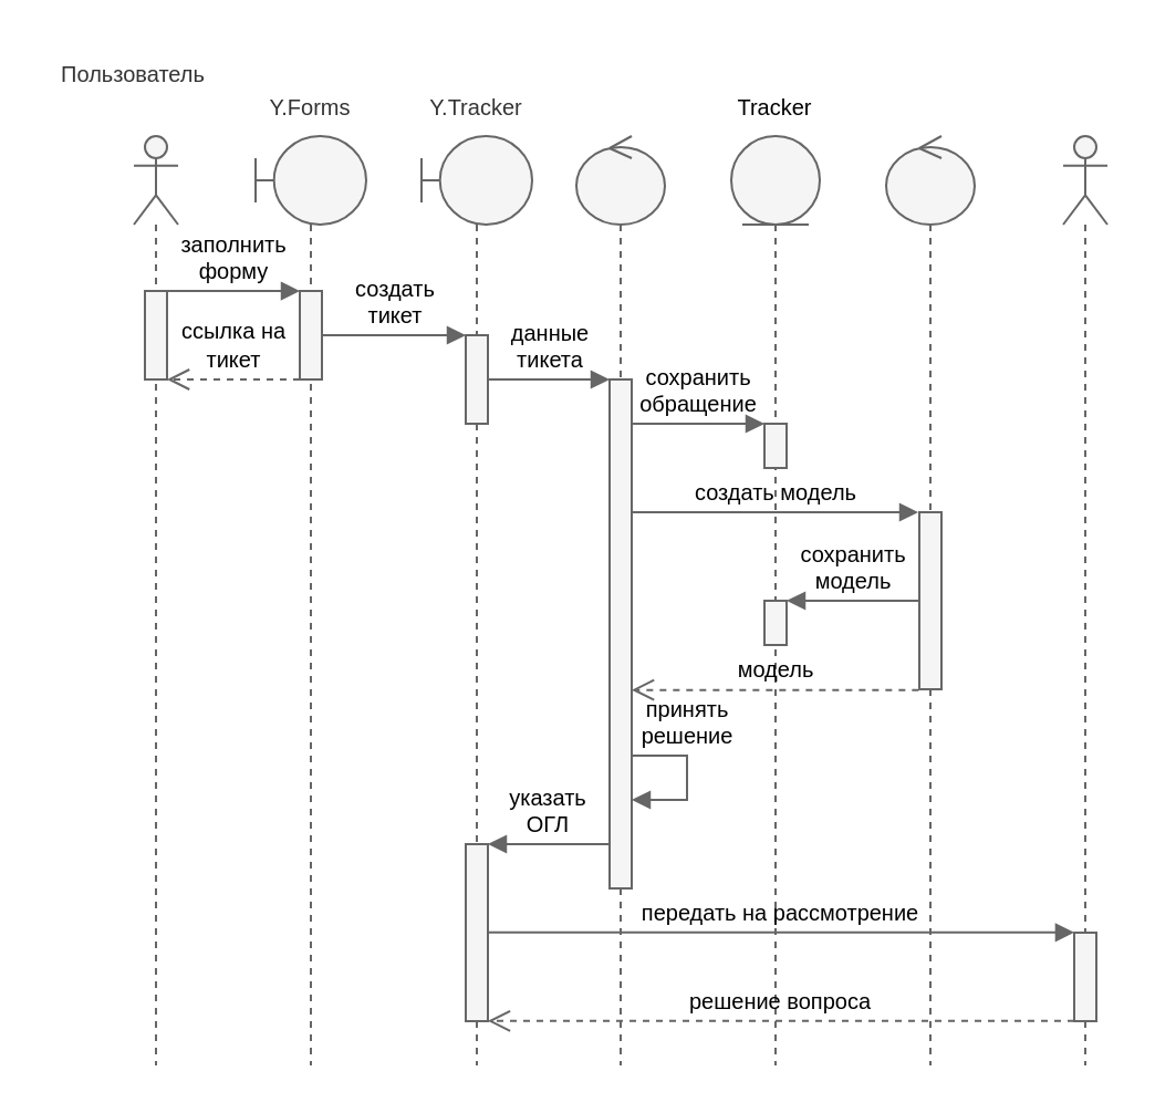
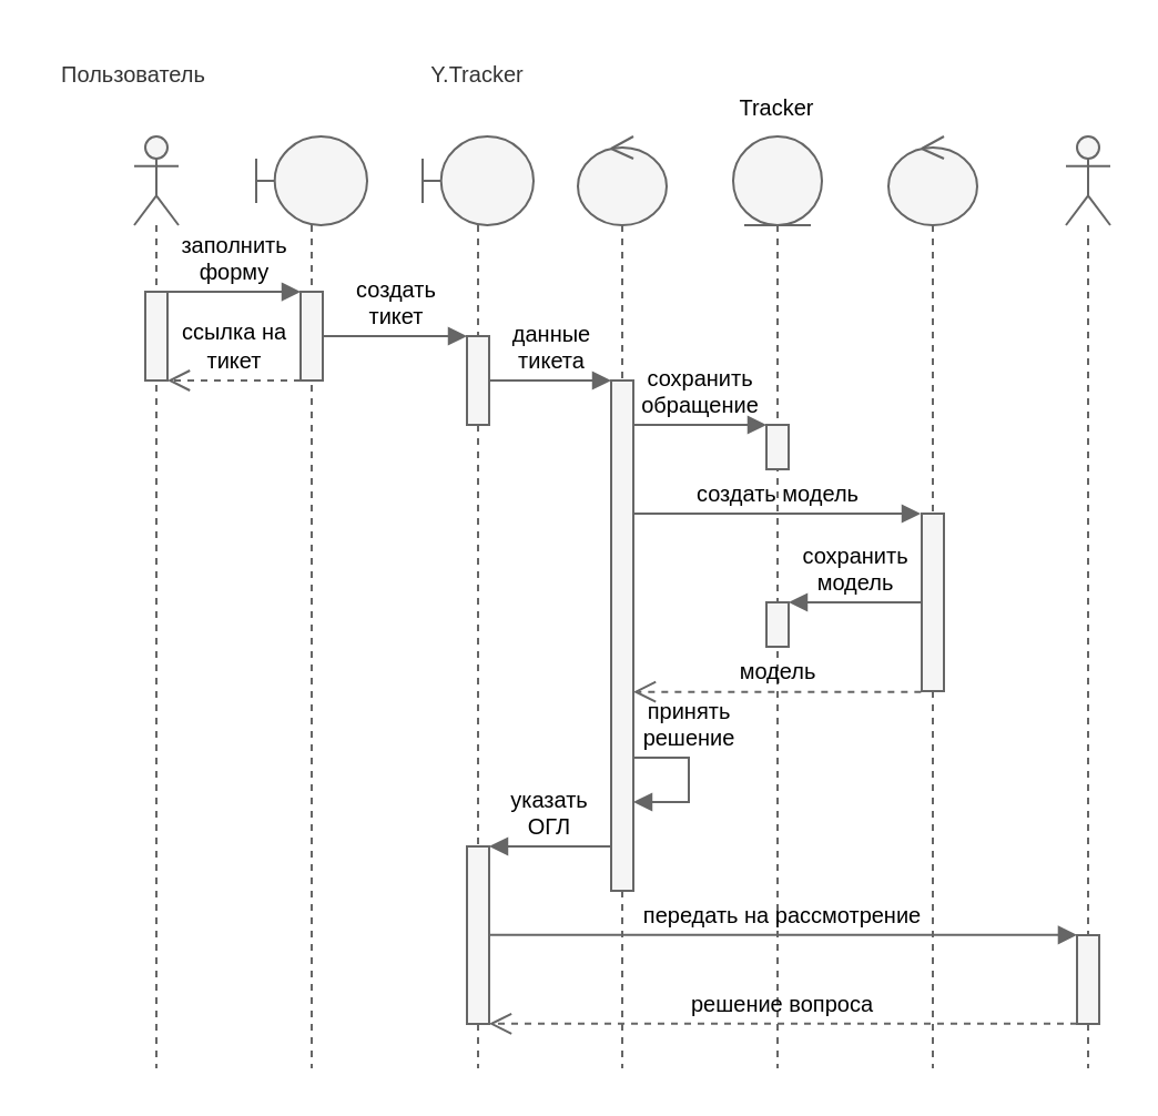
- <mxCell id="7" value="Y.Forms" style="text;align=center;fontStyle=0;verticalAlign=middle;spacingLeft=3;spacingRight=3;rotatable=0;points=[[0,0.5],[1,0.5]];portConstraint=eastwest;fontSize=10;fillColor=none;strokeColor=none;fontColor=#333333;" parent="1" vertex="1"><mxGeometry x="110" y="35" width="60" height="26" as="geometry" /></mxCell>
- <mxCell id="12" value="Y.Tracker" style="text;align=center;fontStyle=0;verticalAlign=middle;spacingLeft=3;spacingRight=3;rotatable=0;points=[[0,0.5],[1,0.5]];portConstraint=eastwest;fontSize=10;fillColor=none;strokeColor=none;fontColor=#333333;" parent="1" vertex="1"><mxGeometry x="190" y="35" width="50" height="26" as="geometry" /></mxCell>
+ <mxCell id="12" value="Y.Tracker" style="text;align=center;fontStyle=0;verticalAlign=middle;spacingLeft=3;spacingRight=3;rotatable=0;points=[[0,0.5],[1,0.5]];portConstraint=eastwest;fontSize=10;fillColor=none;strokeColor=none;fontColor=#333333;" parent="1" vertex="1"><mxGeometry x="190" y="20" width="50" height="26" as="geometry" /></mxCell>
